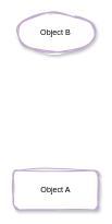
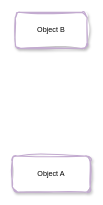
- <mxCell id="3" value="Object B" style="ellipse;whiteSpace=wrap;html=1;strokeColor=#C3ABD0;sketch=1;curveFitting=1;jiggle=2;glass=0;shadow=1;strokeWidth=2;fontFamily=Helvetica;" vertex="1" parent="1"><mxGeometry x="25" y="20" width="120" height="60" as="geometry" /></mxCell>
+ <mxCell id="3" value="Object B" style="whiteSpace=wrap;html=1;strokeColor=#C3ABD0;rounded=1;sketch=1;curveFitting=1;jiggle=2;glass=0;shadow=1;strokeWidth=2;fontFamily=Helvetica;" vertex="1" parent="1"><mxGeometry x="25" y="20" width="120" height="60" as="geometry" /></mxCell>
